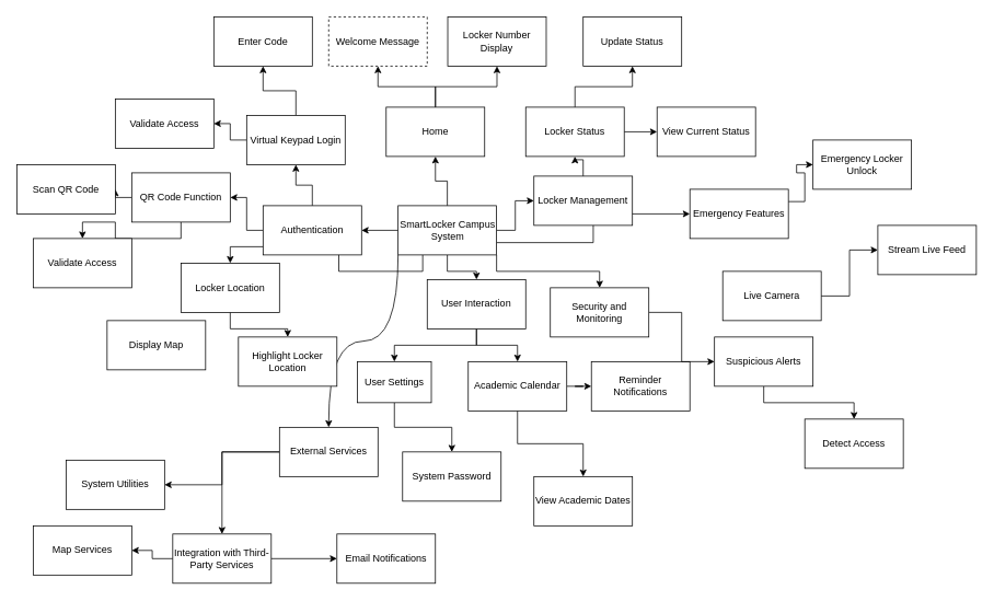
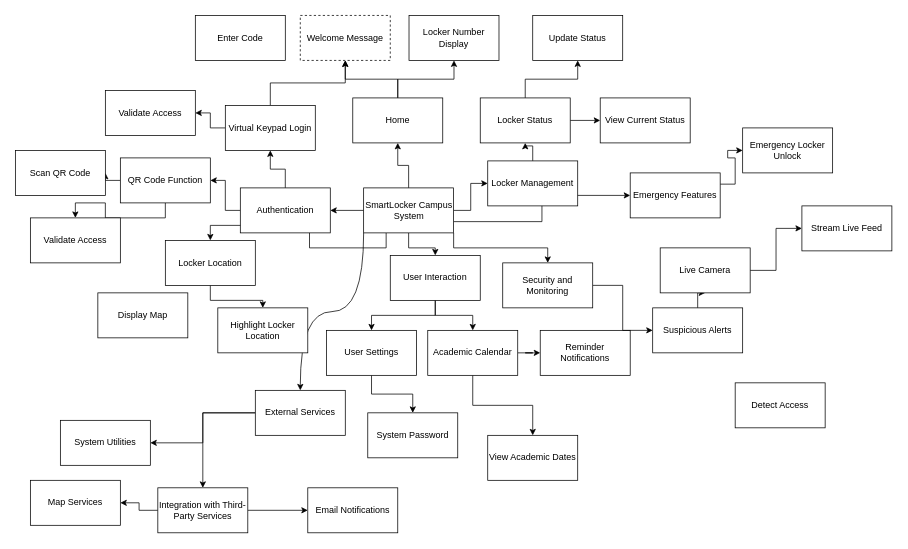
- <mxCell id="19" value="" style="edgeStyle=orthogonalEdgeStyle;rounded=0;orthogonalLoop=1;jettySize=auto;strokeColor=default;" edge="1" parent="1" source="21" target="25"><mxGeometry relative="1" as="geometry" /></mxCell>
+ <mxCell id="19" value="" style="edgeStyle=orthogonalEdgeStyle;rounded=0;orthogonalLoop=1;jettySize=auto;strokeColor=default;" edge="1" parent="1" source="21" target="14"><mxGeometry relative="1" as="geometry" /></mxCell>
- <mxCell id="44" value="User Settings" style="whiteSpace=wrap;rounded=0;labelBorderColor=none;strokeColor=default;" vertex="1" parent="1"><mxGeometry x="435" y="440" width="90" height="50" as="geometry" /></mxCell>
+ <mxCell id="44" value="User Settings" style="whiteSpace=wrap;rounded=0;labelBorderColor=none;strokeColor=default;" vertex="1" parent="1"><mxGeometry x="435" y="440" width="120" height="60" as="geometry" /></mxCell>
- <mxCell id="53" value="" style="edgeStyle=orthogonalEdgeStyle;rounded=0;orthogonalLoop=1;jettySize=auto;strokeColor=default;" edge="1" parent="1" source="54" target="58"><mxGeometry relative="1" as="geometry" /></mxCell>
+ <mxCell id="53" value="" style="edgeStyle=orthogonalEdgeStyle;rounded=0;orthogonalLoop=1;jettySize=auto;strokeColor=default;" edge="1" parent="1" source="54" target="56"><mxGeometry relative="1" as="geometry" /></mxCell>
